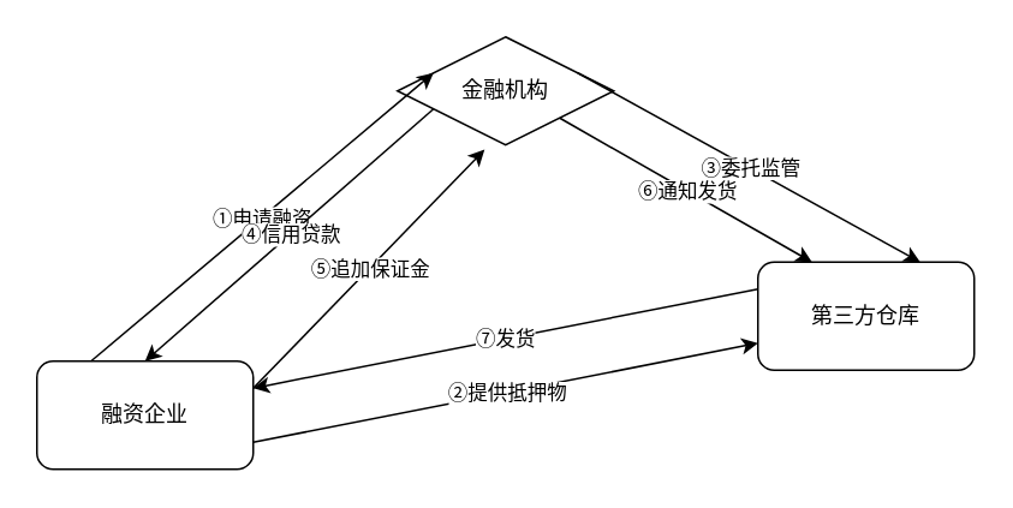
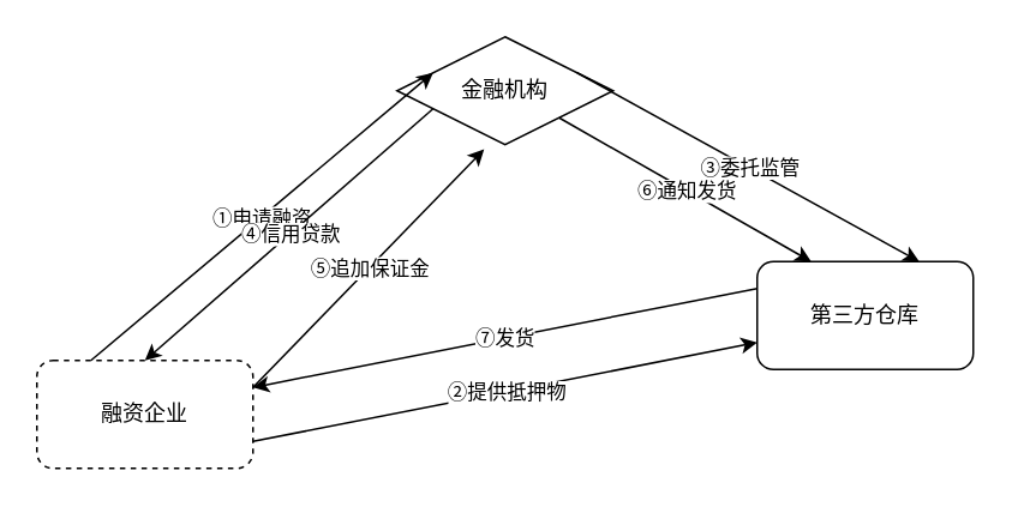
- <mxCell id="3" value="融资企业" style="rounded=1;whiteSpace=wrap;html=1;" vertex="1" parent="1"><mxGeometry y="200" width="120" height="60" as="geometry" x="20" /></mxCell>
+ <mxCell id="3" value="融资企业" style="rounded=1;whiteSpace=wrap;html=1;dashed=1;" vertex="1" parent="1"><mxGeometry y="200" width="120" height="60" as="geometry" x="20" /></mxCell>
